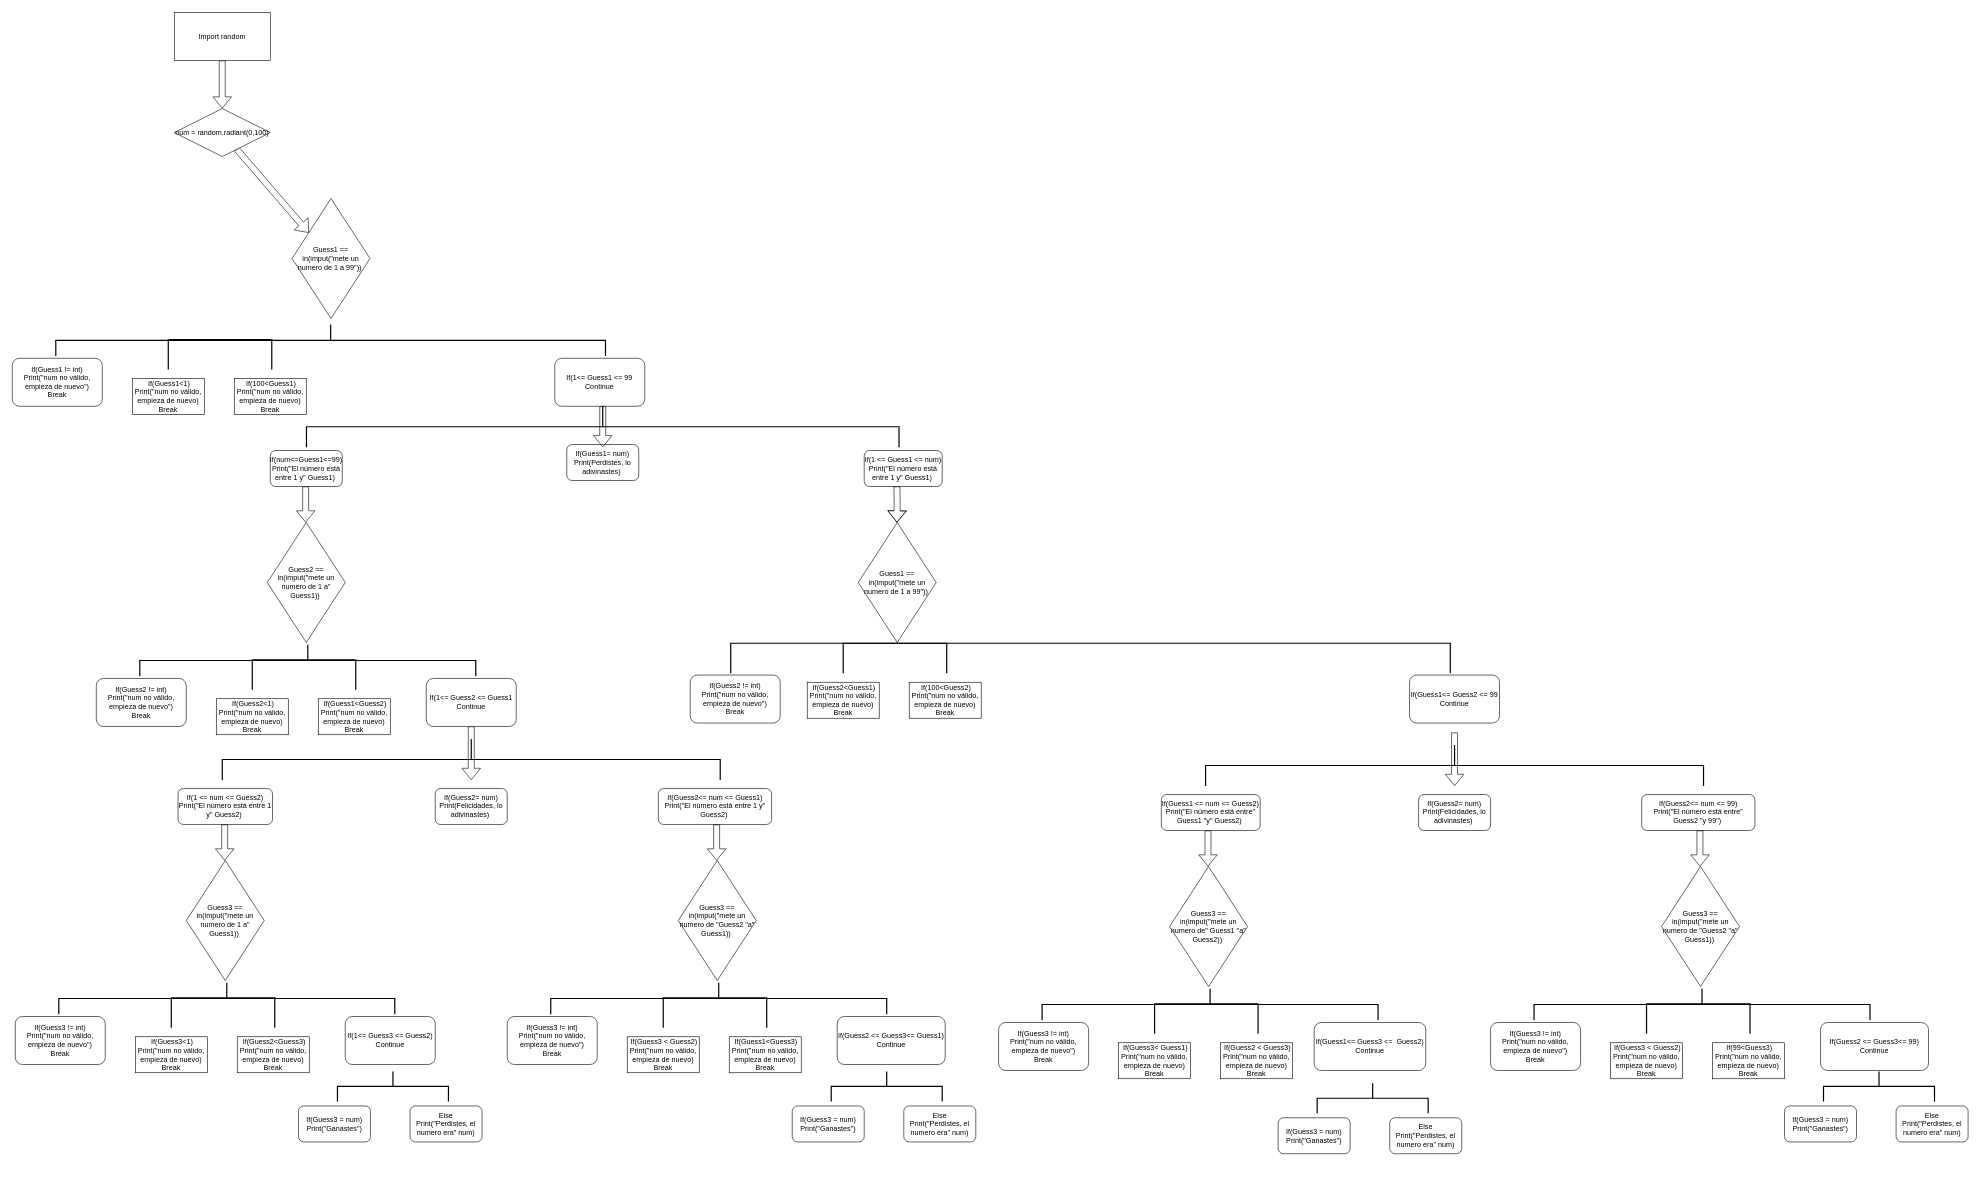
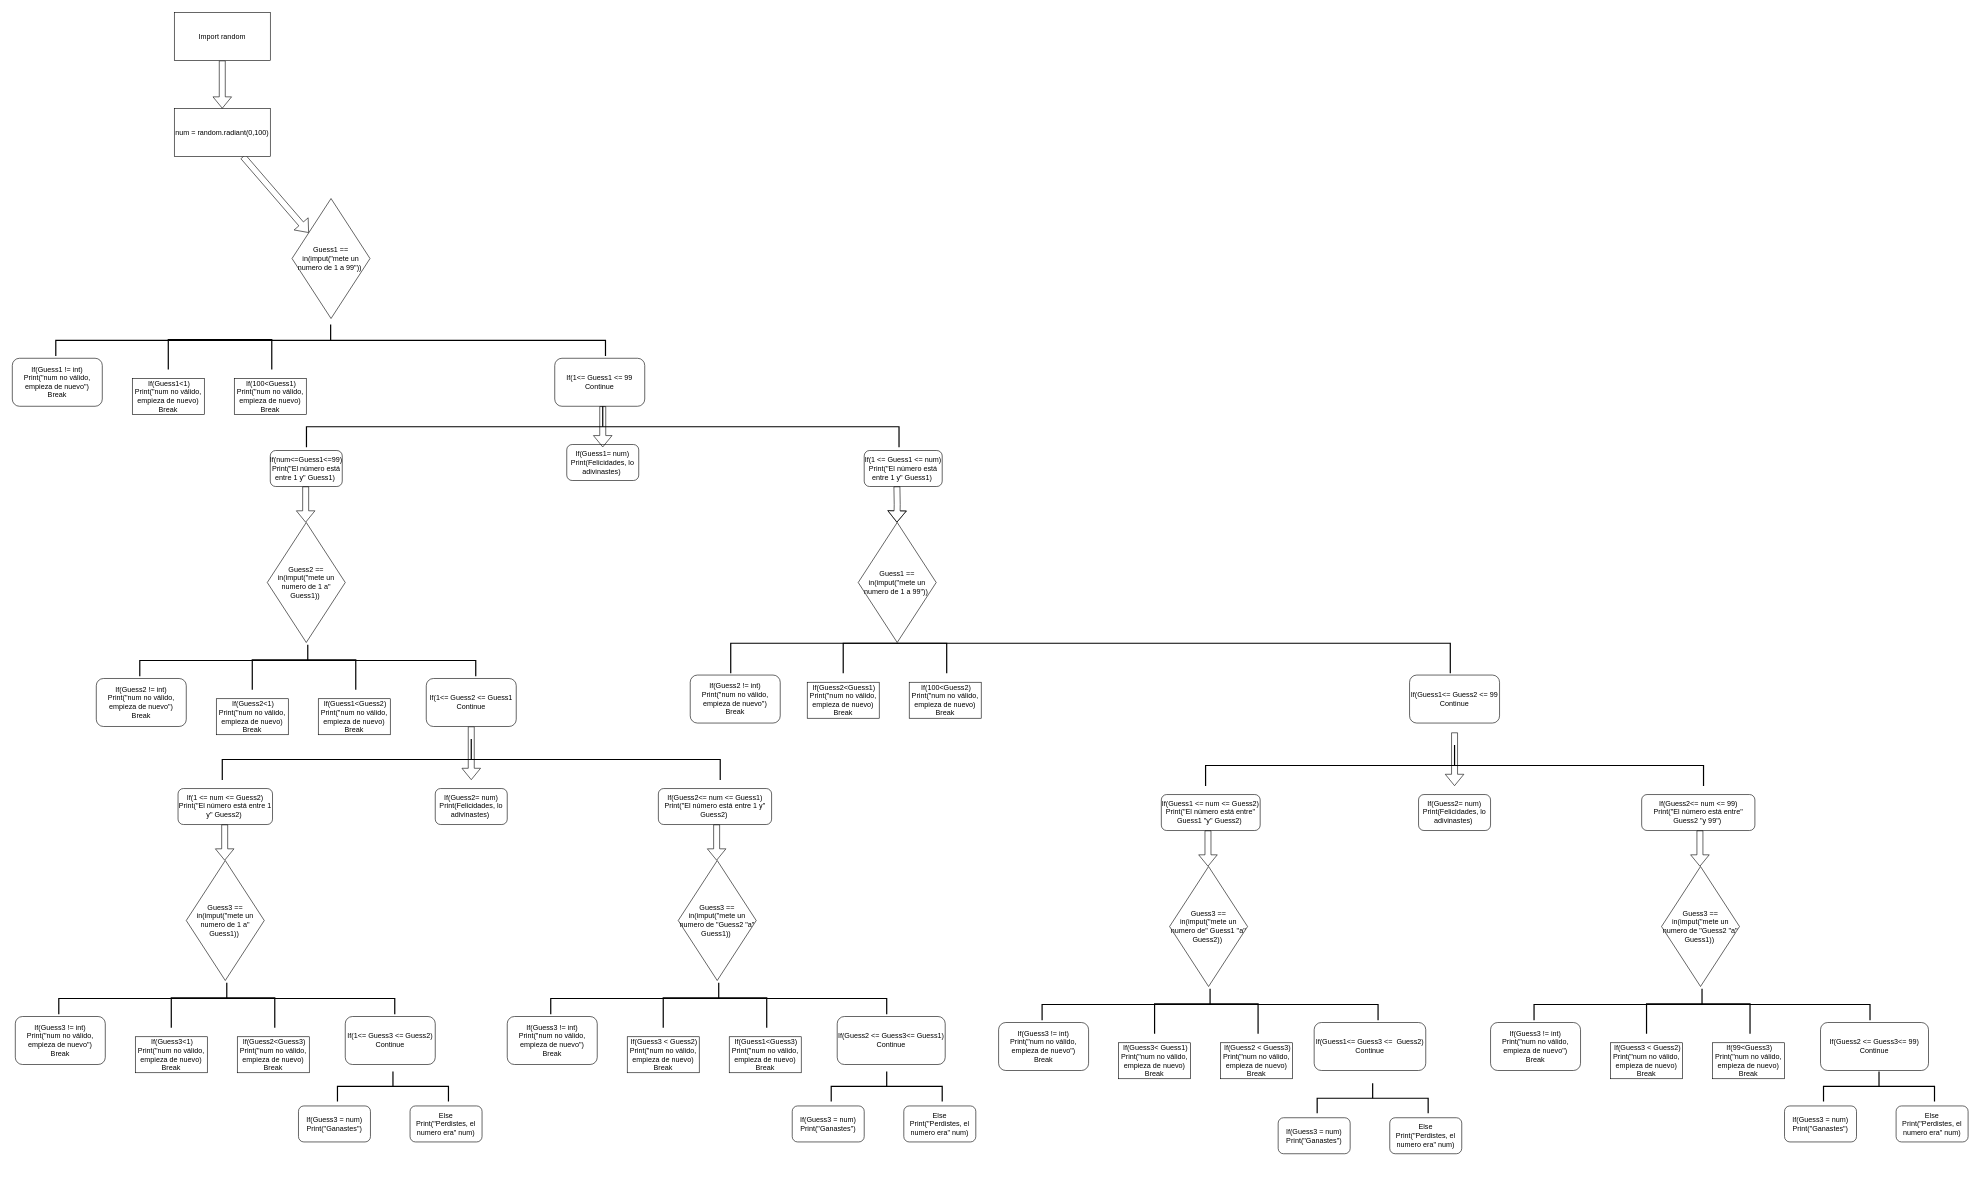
- <mxCell id="3" value="num = random.radiant(0,100)" style="rhombus;whiteSpace=wrap;html=1;" parent="1" vertex="1"><mxGeometry x="290" y="180" width="160" height="80" as="geometry" /></mxCell>
+ <mxCell id="3" value="num = random.radiant(0,100)" style="whiteSpace=wrap;html=1;" parent="1" vertex="1"><mxGeometry x="290" y="180" width="160" height="80" as="geometry" /></mxCell>
- <mxCell id="15" value="If(Guess1= num)&lt;br&gt;Print(Perdistes, lo adivinastes)&amp;nbsp;" style="rounded=1;whiteSpace=wrap;html=1;" vertex="1" parent="1"><mxGeometry x="944.18" y="740" width="120" height="60" as="geometry" /></mxCell>
+ <mxCell id="15" value="If(Guess1= num)&lt;br&gt;Print(Felicidades, lo adivinastes)&amp;nbsp;" style="rounded=1;whiteSpace=wrap;html=1;" vertex="1" parent="1"><mxGeometry x="944.18" y="740" width="120" height="60" as="geometry" /></mxCell>
